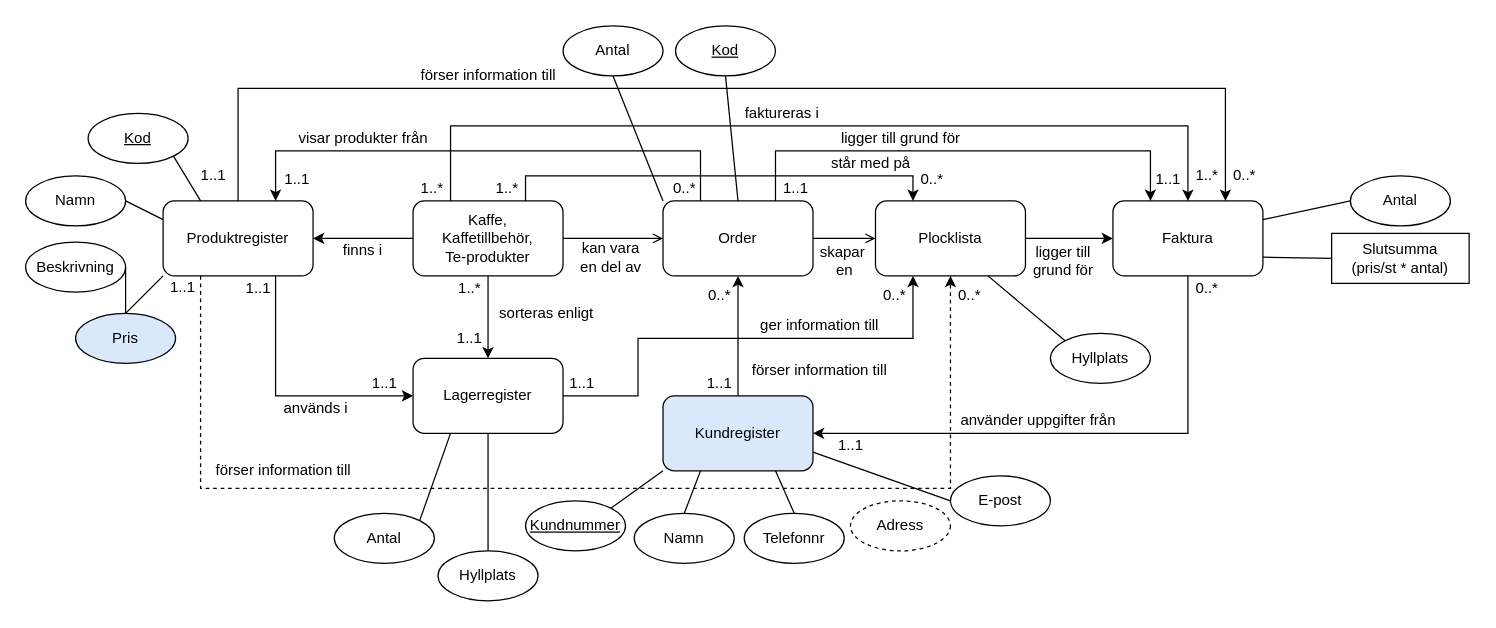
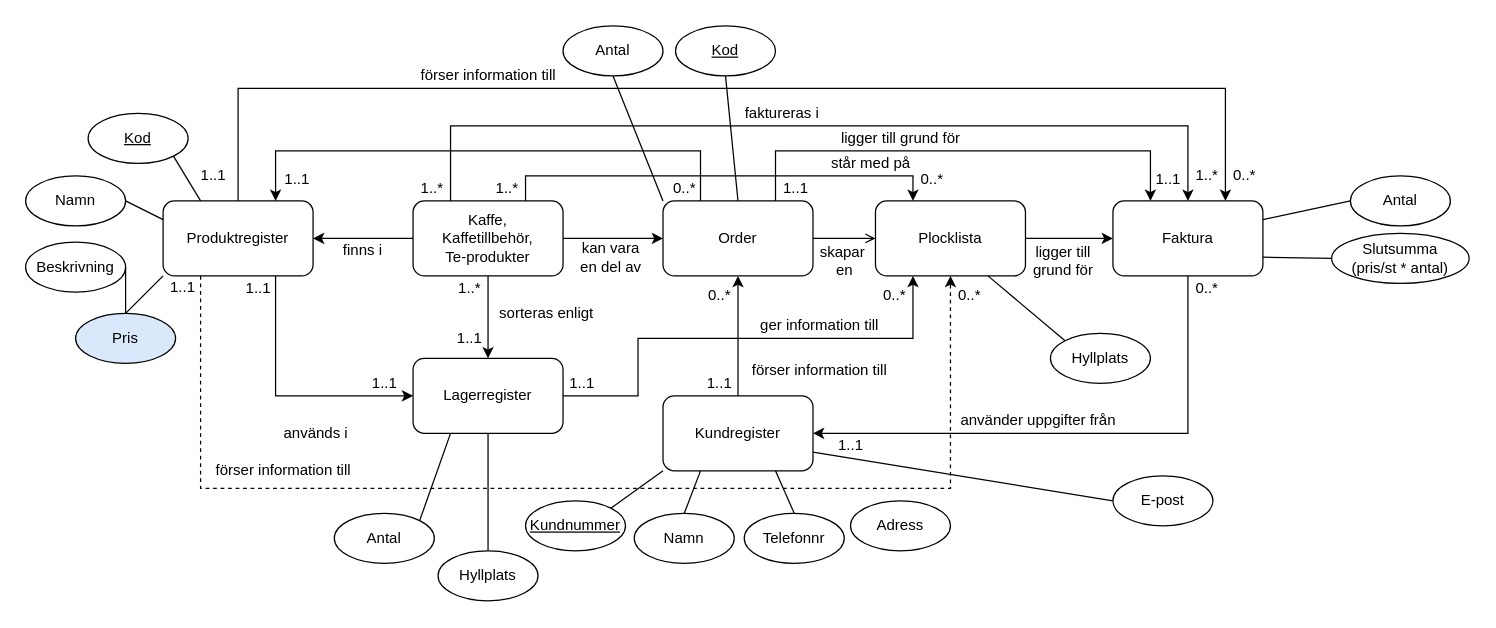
- <mxCell id="37" value="visar produkter från" style="text;html=1;align=center;verticalAlign=middle;resizable=0;points=[];autosize=1;" parent="1" vertex="1"><mxGeometry x="230" y="100" width="120" height="20" as="geometry" /></mxCell>
- <mxCell id="3" style="edgeStyle=orthogonalEdgeStyle;rounded=0;orthogonalLoop=1;jettySize=auto;html=1;exitX=1;exitY=0.5;exitDx=0;exitDy=0;entryX=0;entryY=0.5;entryDx=0;entryDy=0;endArrow=open;" parent="1" source="7" target="19" edge="1"><mxGeometry relative="1" as="geometry" /></mxCell>
+ <mxCell id="3" style="edgeStyle=orthogonalEdgeStyle;rounded=0;orthogonalLoop=1;jettySize=auto;html=1;exitX=1;exitY=0.5;exitDx=0;exitDy=0;entryX=0;entryY=0.5;entryDx=0;entryDy=0;" parent="1" source="7" target="19" edge="1"><mxGeometry relative="1" as="geometry" /></mxCell>
- <mxCell id="85" value="Slutsumma&lt;br&gt;(pris/st * antal)" style="whiteSpace=wrap;html=1;rounded=0;" parent="1" vertex="1"><mxGeometry x="1065" y="186" width="110" height="40" as="geometry" /></mxCell>
+ <mxCell id="85" value="Slutsumma&lt;br&gt;(pris/st * antal)" style="ellipse;whiteSpace=wrap;html=1;" parent="1" vertex="1"><mxGeometry x="1065" y="186" width="110" height="40" as="geometry" /></mxCell>
- <mxCell id="30" value="används i" style="text;html=1;align=center;verticalAlign=middle;resizable=0;points=[];autosize=1;" parent="1" vertex="1"><mxGeometry x="217" y="316" width="70" height="20" as="geometry" /></mxCell>
+ <mxCell id="30" value="används i" style="text;html=1;align=center;verticalAlign=middle;resizable=0;points=[];autosize=1;" parent="1" vertex="1"><mxGeometry x="217" y="336" width="70" height="20" as="geometry" /></mxCell>
- <mxCell id="9" value="Kundregister" style="rounded=1;whiteSpace=wrap;html=1;fillColor=#dae8fc;" parent="1" vertex="1"><mxGeometry x="530" y="316" width="120" height="60" as="geometry" /></mxCell>
+ <mxCell id="9" value="Kundregister" style="rounded=1;whiteSpace=wrap;html=1;" parent="1" vertex="1"><mxGeometry x="530" y="316" width="120" height="60" as="geometry" /></mxCell>
- <mxCell id="73" value="E-post" style="ellipse;whiteSpace=wrap;html=1;" parent="1" vertex="1"><mxGeometry x="760" y="380" width="80" height="40" as="geometry" /></mxCell>
+ <mxCell id="73" value="E-post" style="ellipse;whiteSpace=wrap;html=1;" parent="1" vertex="1"><mxGeometry x="890" y="380" width="80" height="40" as="geometry" /></mxCell>
- <mxCell id="72" value="Adress" style="ellipse;whiteSpace=wrap;html=1;dashed=1;" parent="1" vertex="1"><mxGeometry x="680" y="400" width="80" height="40" as="geometry" /></mxCell>
+ <mxCell id="72" value="Adress" style="ellipse;whiteSpace=wrap;html=1;" parent="1" vertex="1"><mxGeometry x="680" y="400" width="80" height="40" as="geometry" /></mxCell>
